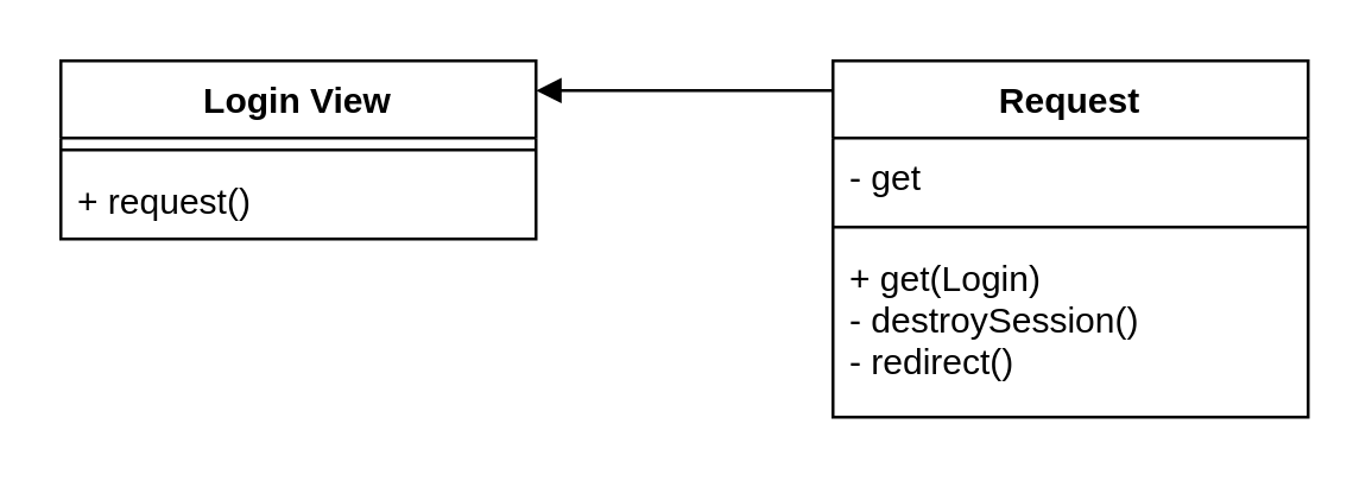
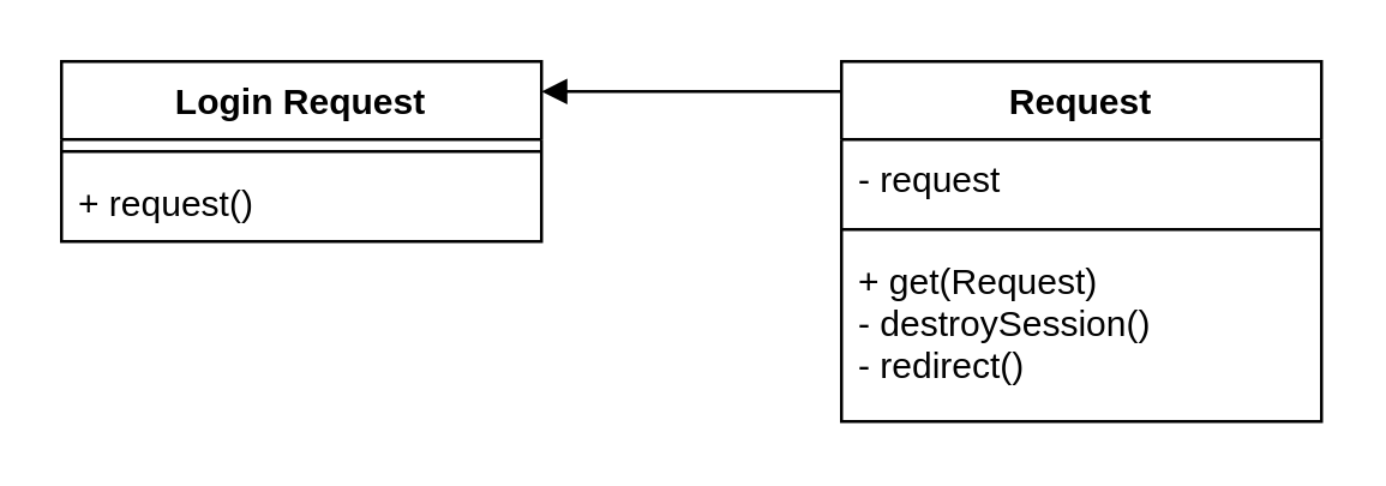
- <mxCell id="2" value="Login View" style="swimlane;fontStyle=1;align=center;verticalAlign=top;childLayout=stackLayout;horizontal=1;startSize=26;horizontalStack=0;resizeParent=1;resizeParentMax=0;resizeLast=0;collapsible=1;marginBottom=0;" parent="1" vertex="1"><mxGeometry x="20" y="20" width="160" height="60" as="geometry" /></mxCell>
+ <mxCell id="2" value="Login Request" style="swimlane;fontStyle=1;align=center;verticalAlign=top;childLayout=stackLayout;horizontal=1;startSize=26;horizontalStack=0;resizeParent=1;resizeParentMax=0;resizeLast=0;collapsible=1;marginBottom=0;" parent="1" vertex="1"><mxGeometry x="20" y="20" width="160" height="60" as="geometry" /></mxCell>
- <mxCell id="6" value="- get" style="text;strokeColor=none;fillColor=none;align=left;verticalAlign=top;spacingLeft=4;spacingRight=4;overflow=hidden;rotatable=0;points=[[0,0.5],[1,0.5]];portConstraint=eastwest;" parent="5" vertex="1"><mxGeometry y="26" width="160" height="26" as="geometry" /></mxCell>
+ <mxCell id="6" value="- request" style="text;strokeColor=none;fillColor=none;align=left;verticalAlign=top;spacingLeft=4;spacingRight=4;overflow=hidden;rotatable=0;points=[[0,0.5],[1,0.5]];portConstraint=eastwest;" parent="5" vertex="1"><mxGeometry y="26" width="160" height="26" as="geometry" /></mxCell>
- <mxCell id="8" value="+ get(Login)&#10;- destroySession()&#10;- redirect()" style="text;strokeColor=none;fillColor=none;align=left;verticalAlign=top;spacingLeft=4;spacingRight=4;overflow=hidden;rotatable=0;points=[[0,0.5],[1,0.5]];portConstraint=eastwest;" parent="5" vertex="1"><mxGeometry y="60" width="160" height="60" as="geometry" /></mxCell>
+ <mxCell id="8" value="+ get(Request)&#10;- destroySession()&#10;- redirect()" style="text;strokeColor=none;fillColor=none;align=left;verticalAlign=top;spacingLeft=4;spacingRight=4;overflow=hidden;rotatable=0;points=[[0,0.5],[1,0.5]];portConstraint=eastwest;" parent="5" vertex="1"><mxGeometry y="60" width="160" height="60" as="geometry" /></mxCell>
